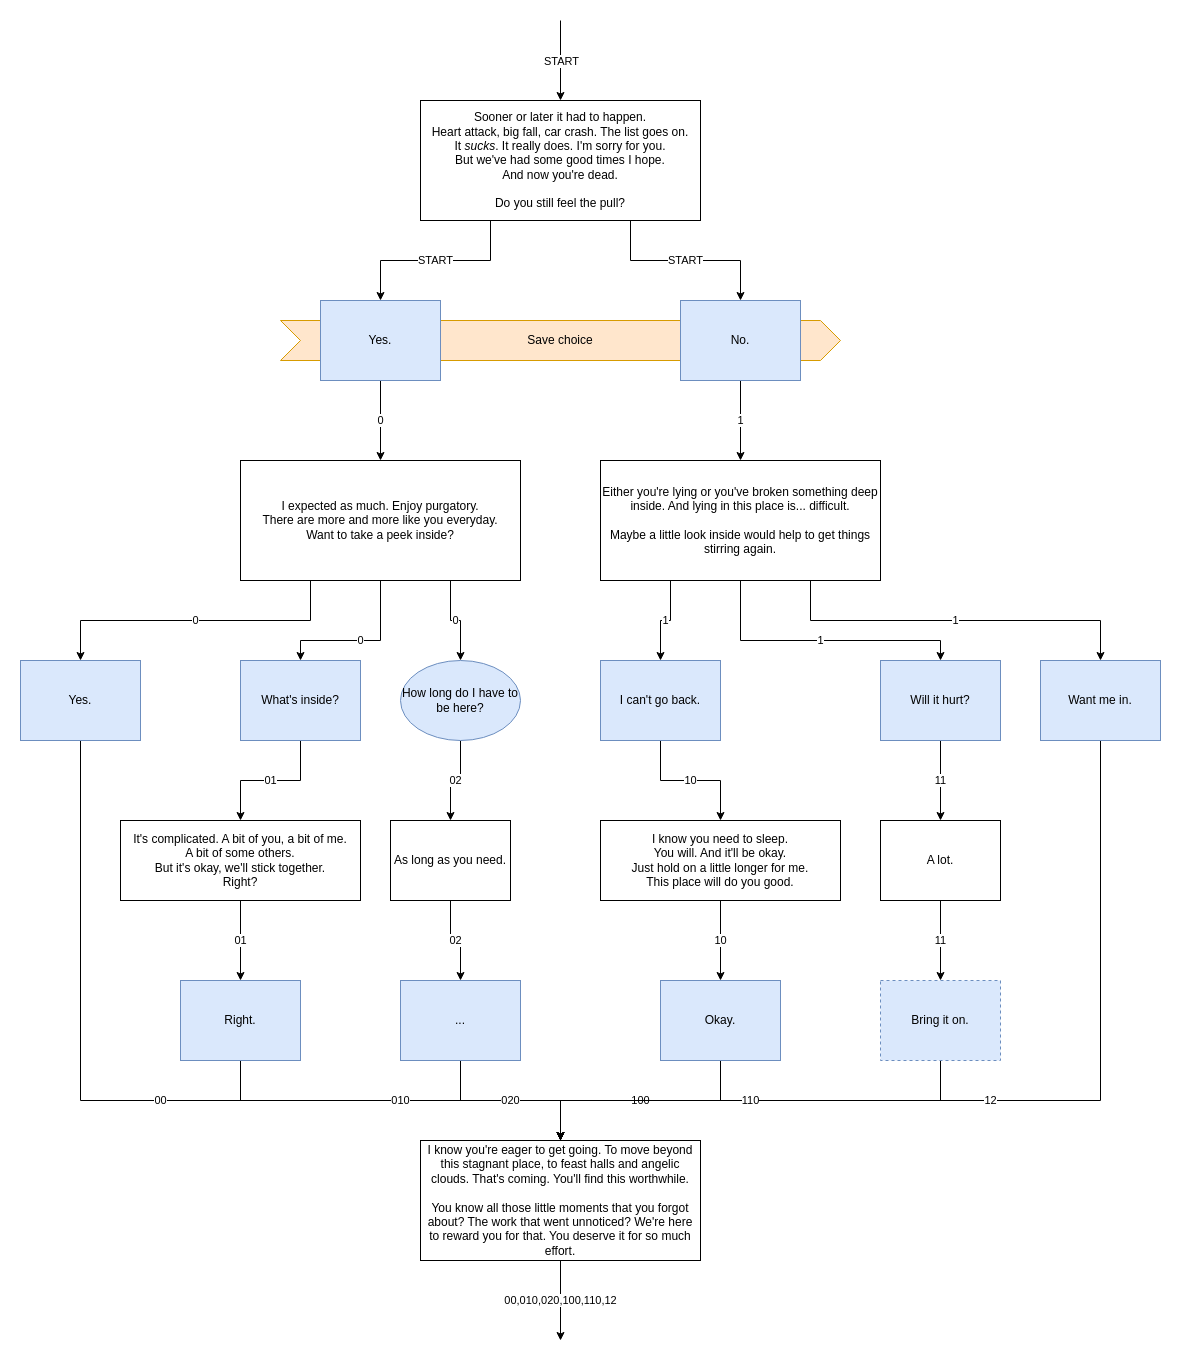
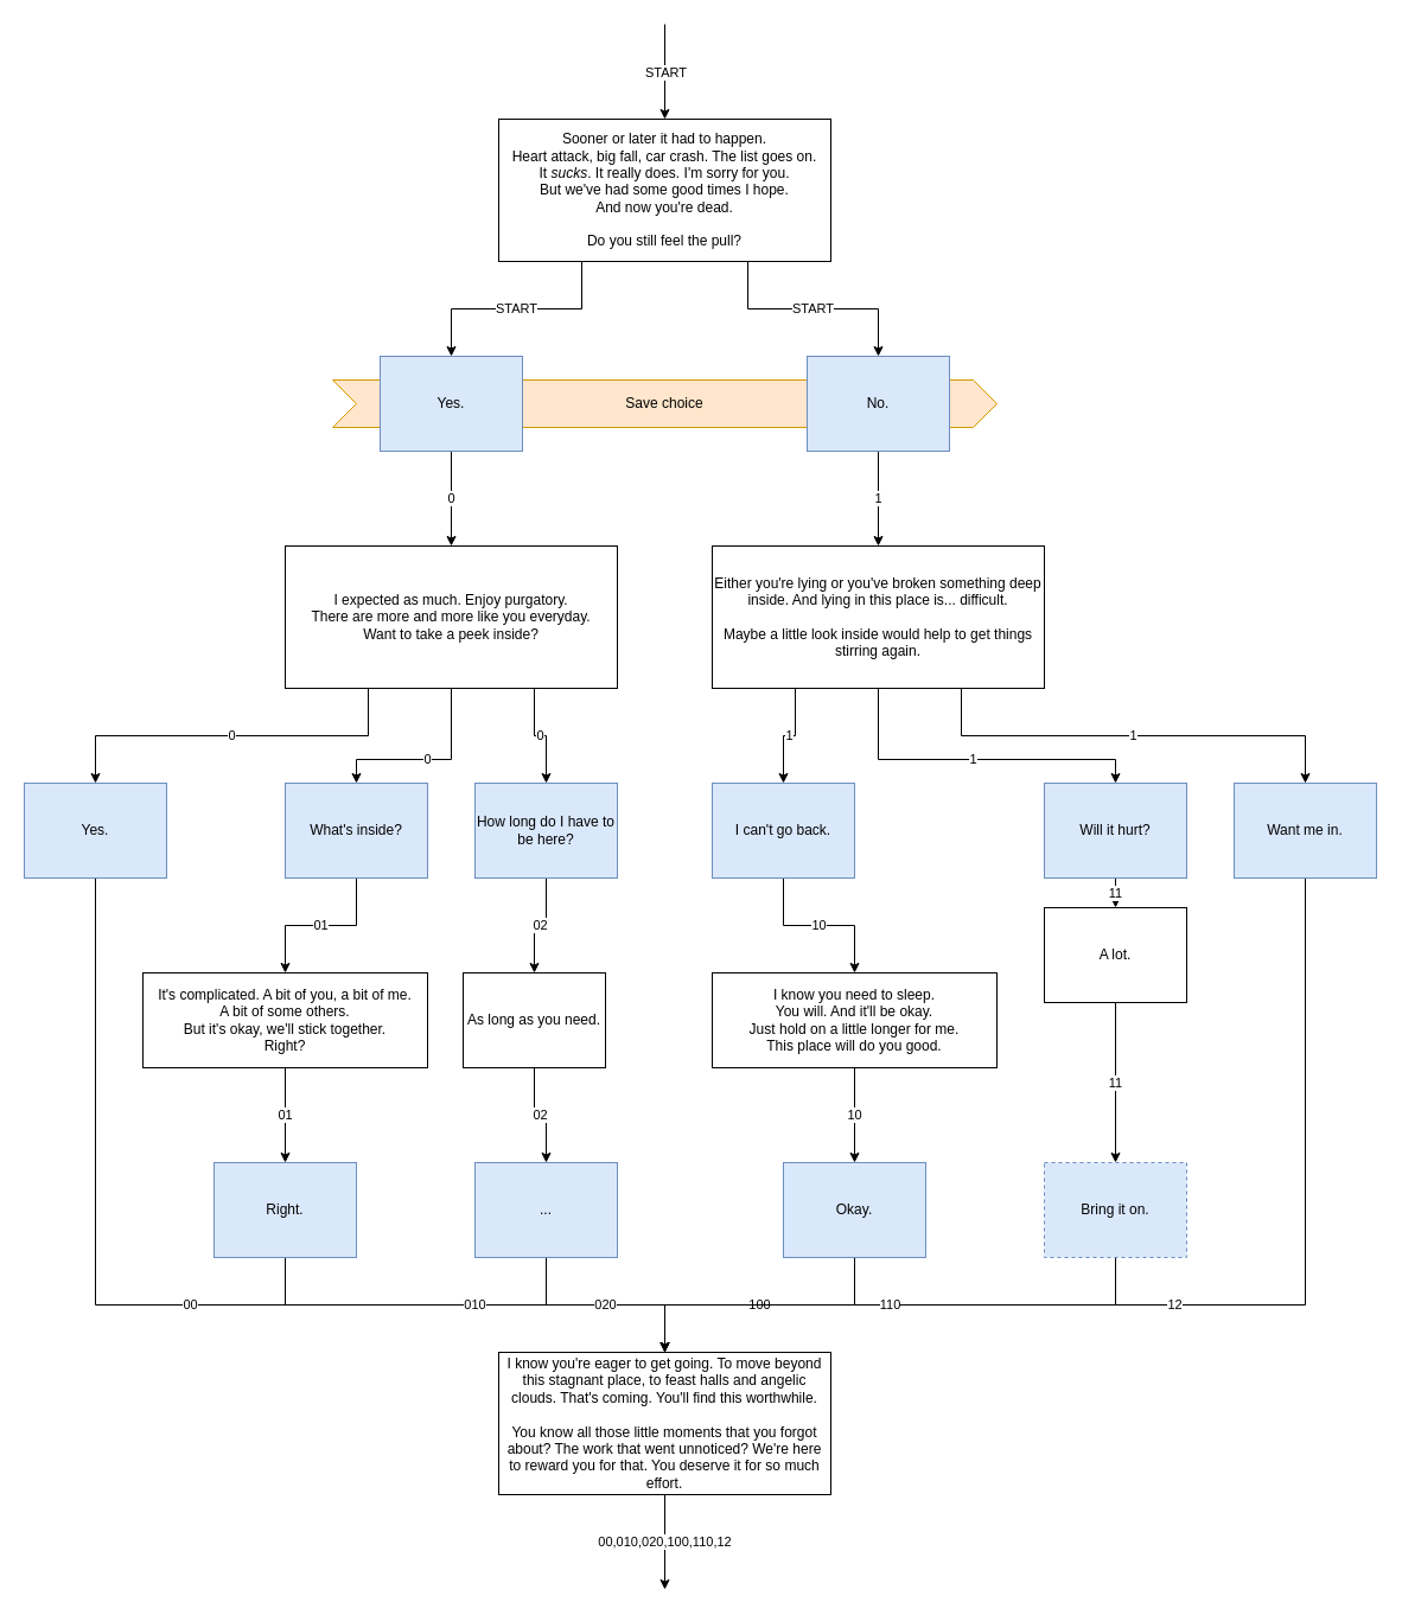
- <mxCell id="20" value="How long do I have to be here?" style="ellipse;whiteSpace=wrap;html=1;fillColor=#dae8fc;strokeColor=#6c8ebf;" parent="1" vertex="1"><mxGeometry x="400" y="660" width="120" height="80" as="geometry" /></mxCell>
+ <mxCell id="20" value="How long do I have to be here?" style="rounded=0;whiteSpace=wrap;html=1;fillColor=#dae8fc;strokeColor=#6c8ebf;" parent="1" vertex="1"><mxGeometry x="400" y="660" width="120" height="80" as="geometry" /></mxCell>
- <mxCell id="44" value="A lot." style="rounded=0;whiteSpace=wrap;html=1;" parent="1" vertex="1"><mxGeometry x="880" y="820" width="120" height="80" as="geometry" /></mxCell>
+ <mxCell id="44" value="A lot." style="rounded=0;whiteSpace=wrap;html=1;" parent="1" vertex="1"><mxGeometry x="880" y="765" width="120" height="80" as="geometry" /></mxCell>
